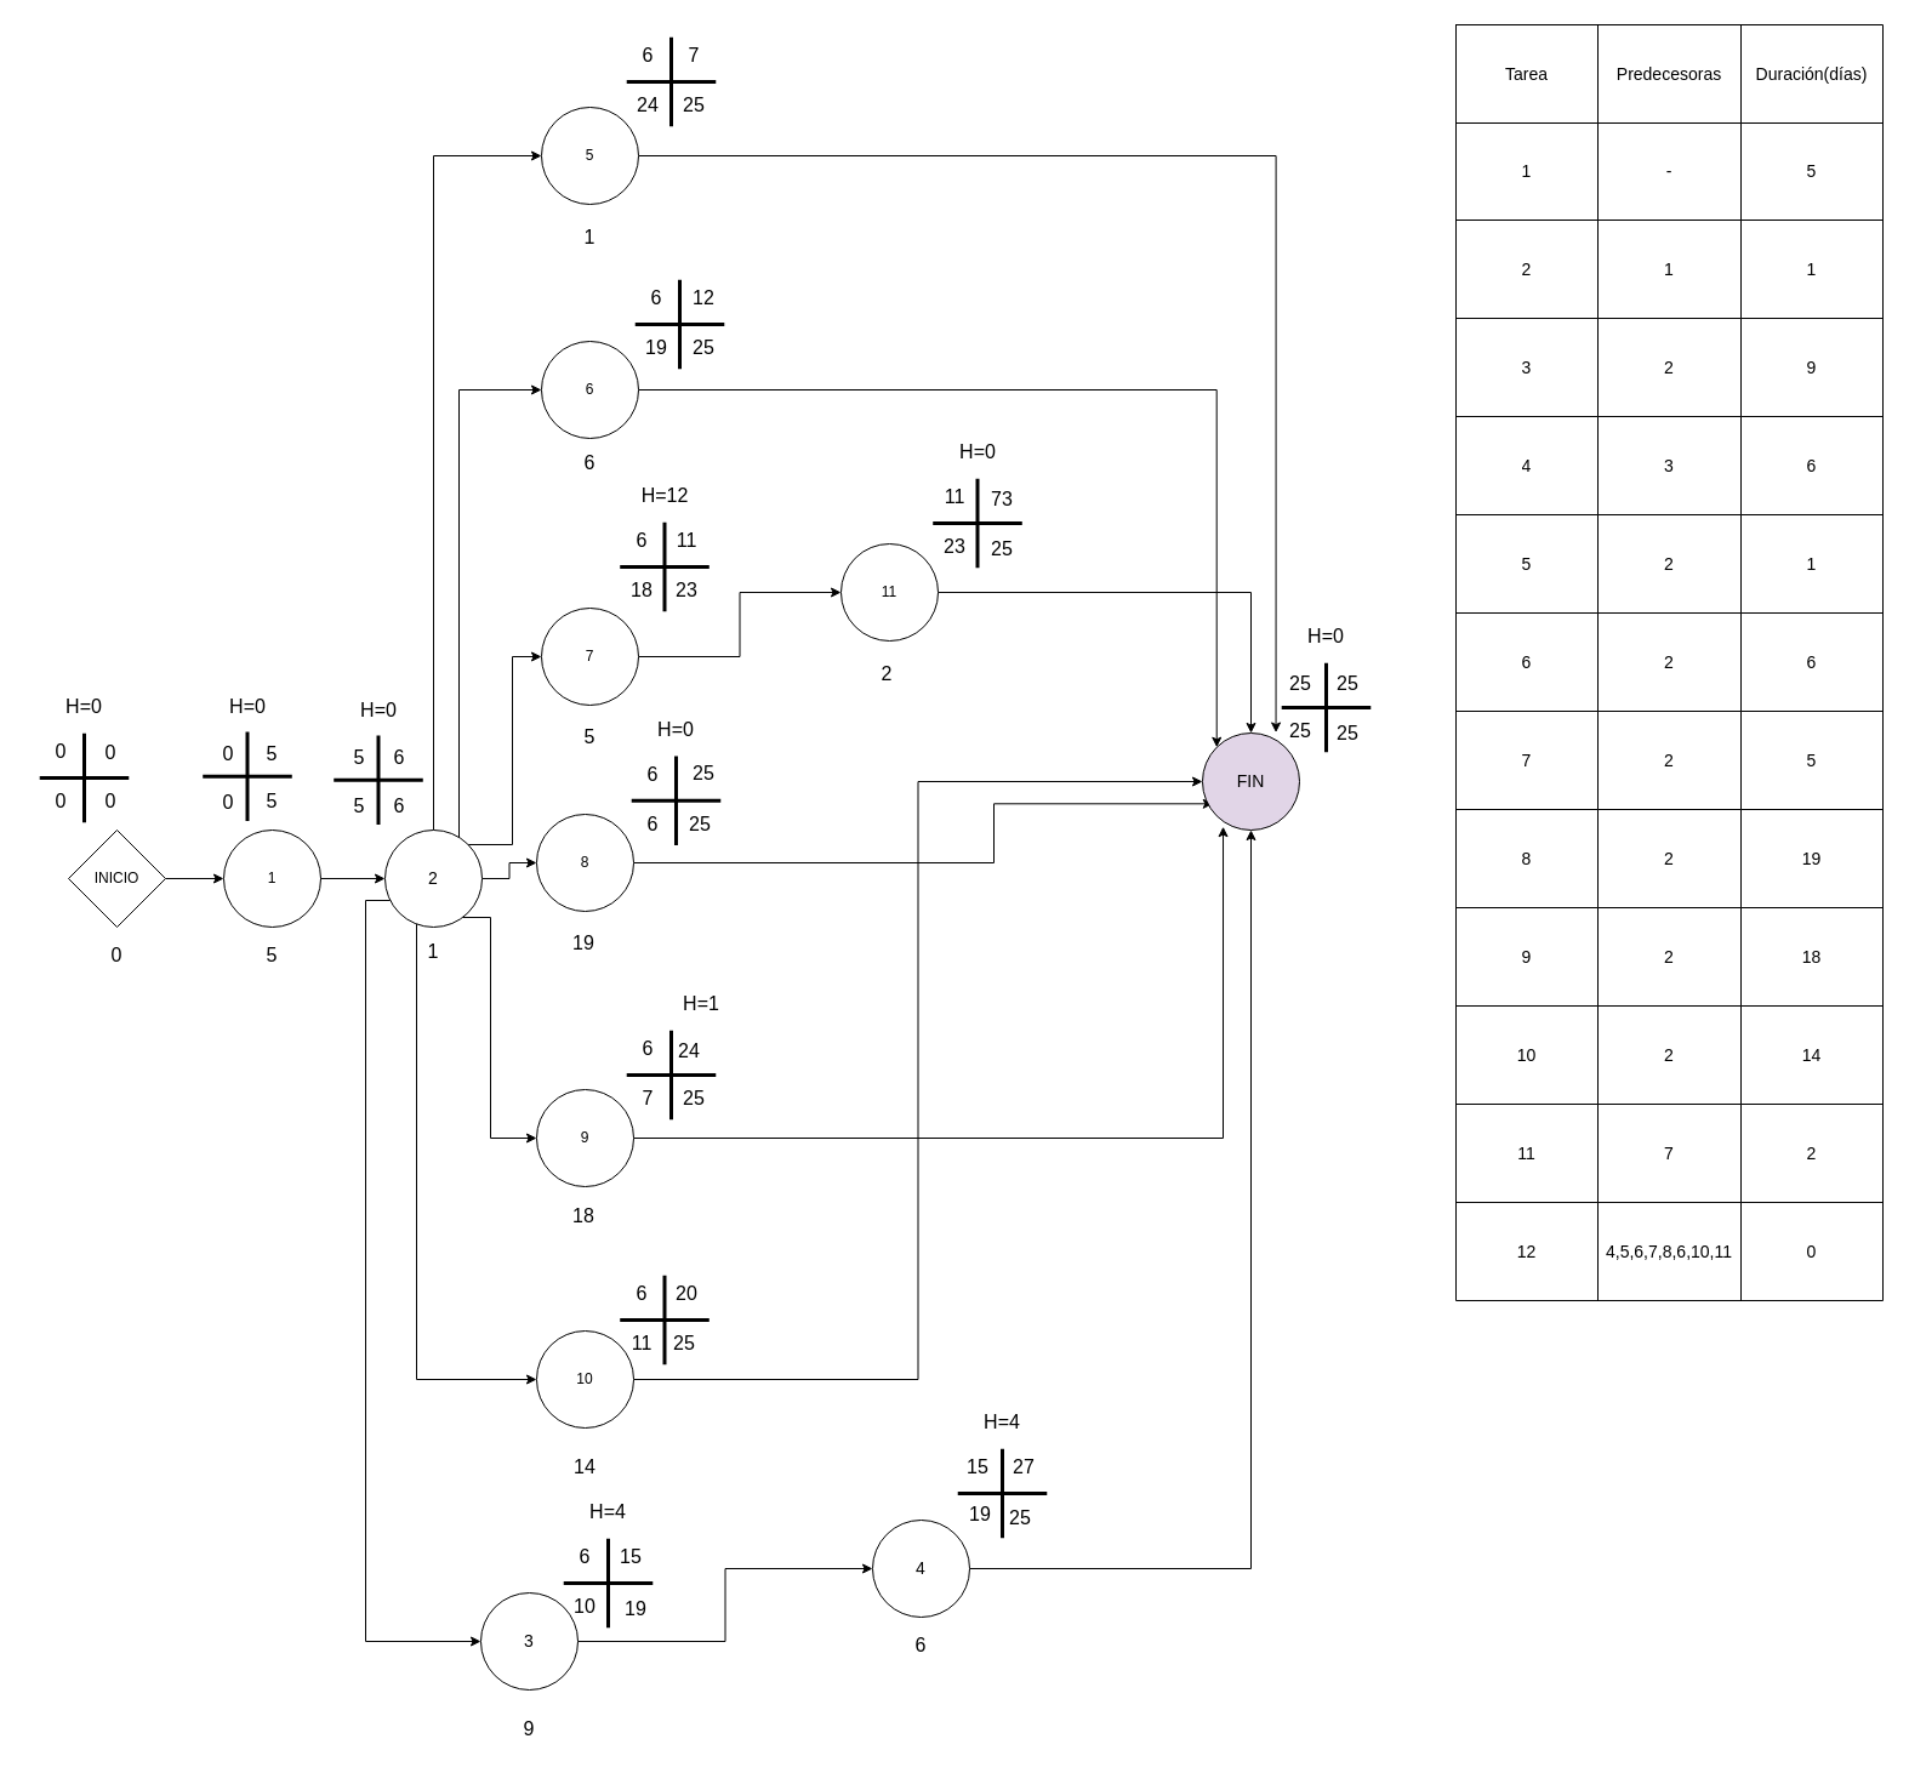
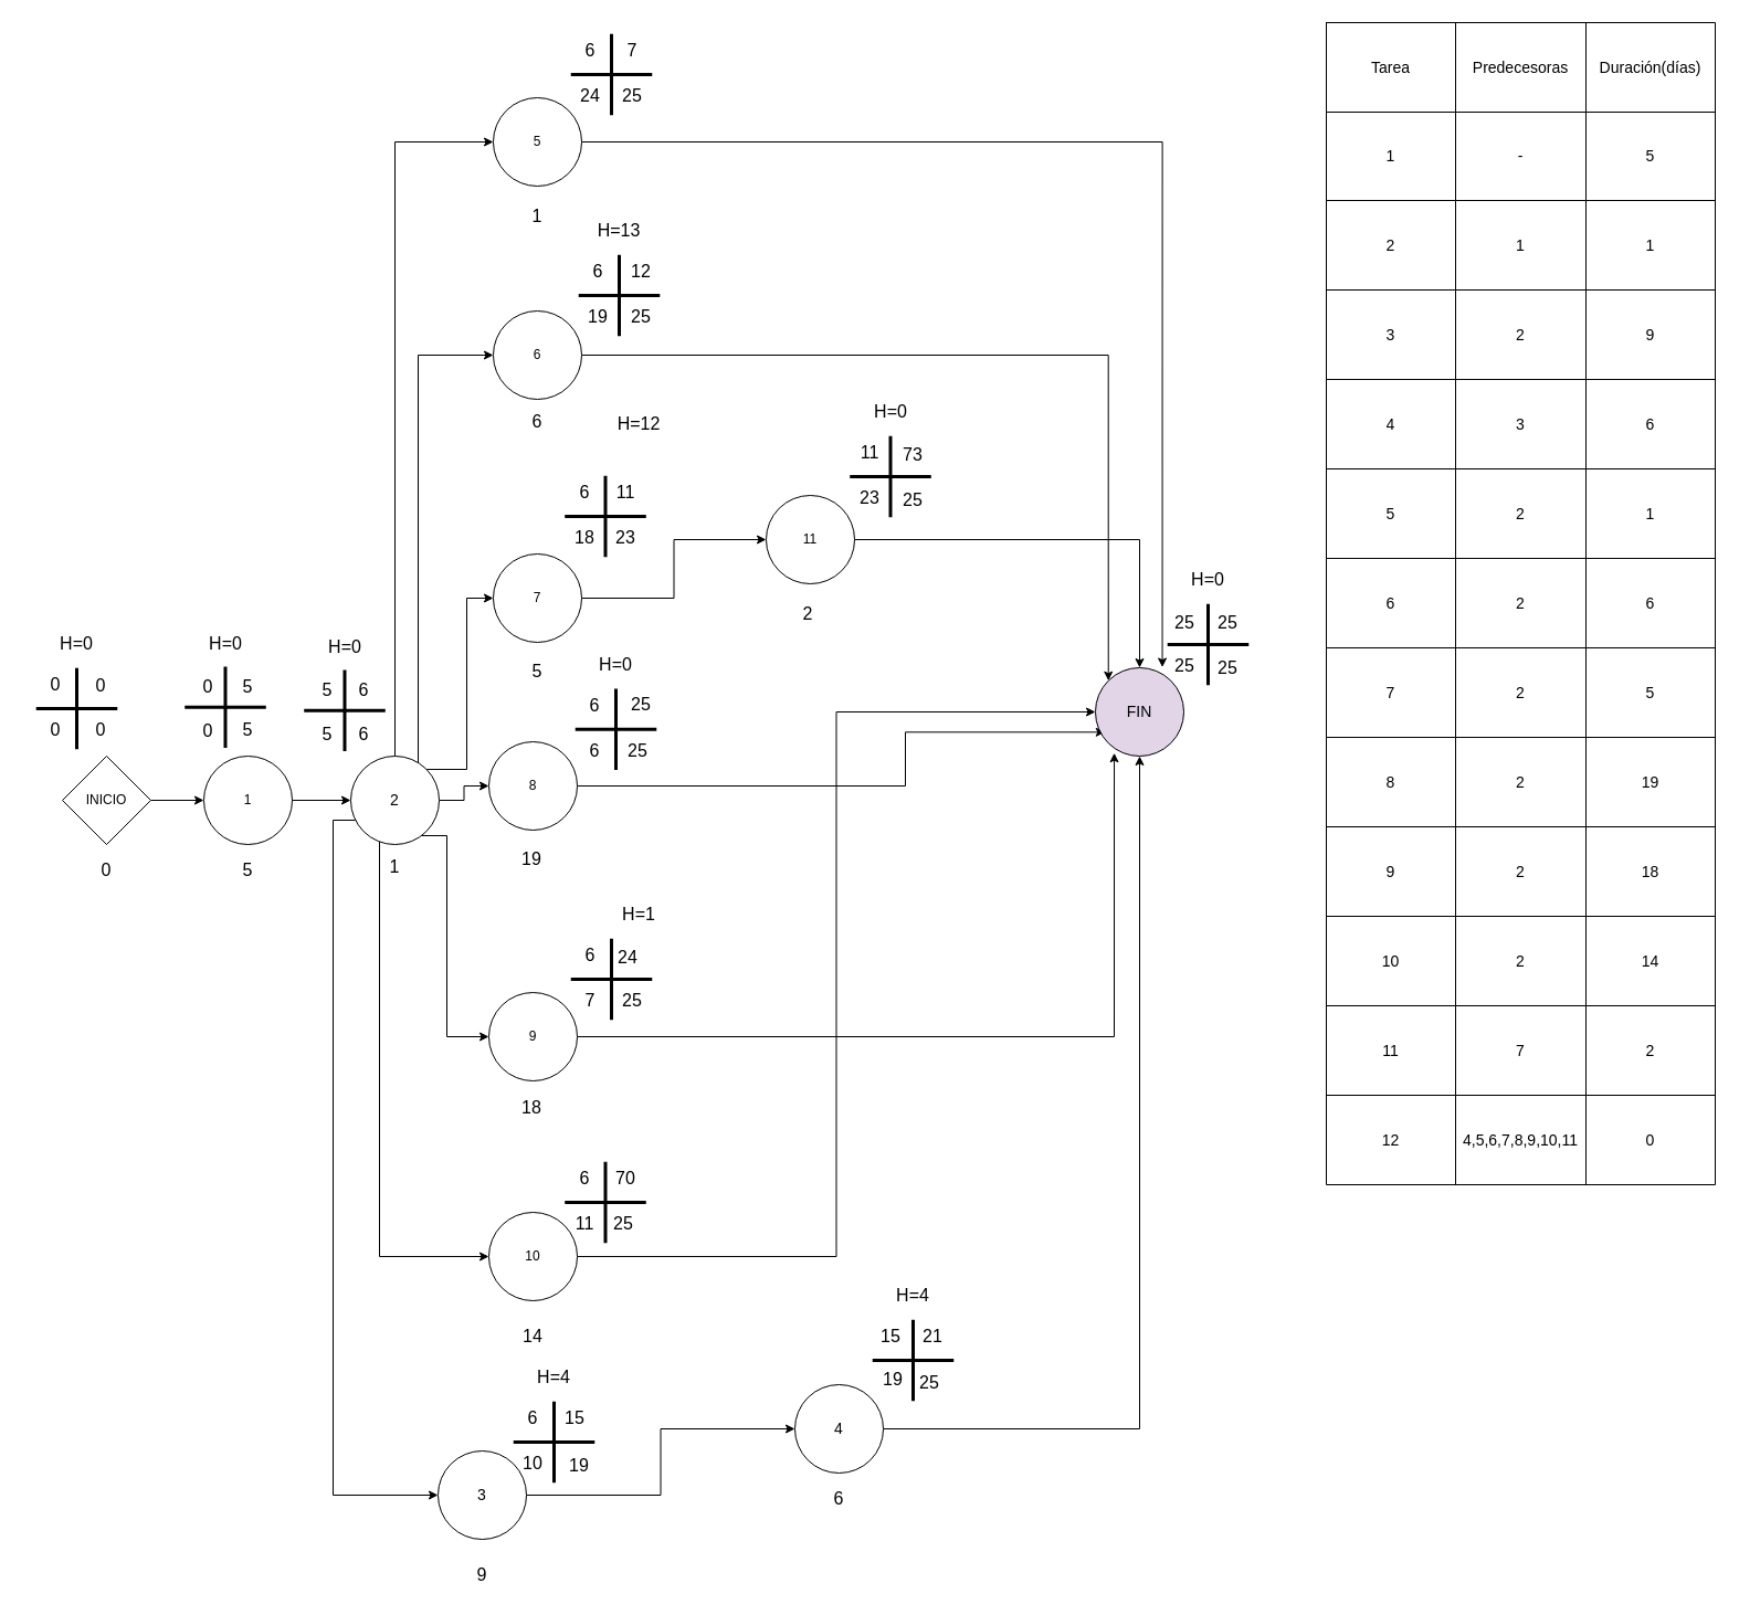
+ <mxCell id="71" value="&lt;font size=&quot;3&quot;&gt;H=13&lt;/font&gt;" style="text;html=1;strokeColor=none;fillColor=none;align=center;verticalAlign=middle;whiteSpace=wrap;rounded=0;" vertex="1" parent="1"><mxGeometry x="530" y="193" width="60" height="30" as="geometry" /></mxCell>
- <mxCell id="67" value="&lt;font size=&quot;3&quot;&gt;H=12&lt;/font&gt;" style="text;html=1;strokeColor=none;fillColor=none;align=center;verticalAlign=middle;whiteSpace=wrap;rounded=0;" vertex="1" parent="1"><mxGeometry x="517.5" y="393" width="60" height="30" as="geometry" /></mxCell>
+ <mxCell id="67" value="&lt;font size=&quot;3&quot;&gt;H=12&lt;/font&gt;" style="text;html=1;strokeColor=none;fillColor=none;align=center;verticalAlign=middle;whiteSpace=wrap;rounded=0;" vertex="1" parent="1"><mxGeometry x="547.5" y="368" width="60" height="30" as="geometry" /></mxCell>
- <mxCell id="172" value="4,5,6,7,8,6,10,11" style="shape=partialRectangle;html=1;whiteSpace=wrap;connectable=0;fillColor=none;top=0;left=0;bottom=0;right=0;overflow=hidden;fontSize=14;" vertex="1" parent="170"><mxGeometry x="117" width="118" height="81" as="geometry"><mxRectangle width="118" height="81" as="alternateBounds" /></mxGeometry></mxCell>
+ <mxCell id="172" value="4,5,6,7,8,9,10,11" style="shape=partialRectangle;html=1;whiteSpace=wrap;connectable=0;fillColor=none;top=0;left=0;bottom=0;right=0;overflow=hidden;fontSize=14;" vertex="1" parent="170"><mxGeometry x="117" width="118" height="81" as="geometry"><mxRectangle width="118" height="81" as="alternateBounds" /></mxGeometry></mxCell>
- <mxCell id="100" value="&lt;font size=&quot;3&quot;&gt;20&lt;/font&gt;" style="text;html=1;strokeColor=none;fillColor=none;align=center;verticalAlign=middle;whiteSpace=wrap;rounded=0;" vertex="1" parent="1"><mxGeometry x="536" y="1051" width="60" height="30" as="geometry" /></mxCell>
+ <mxCell id="100" value="&lt;font size=&quot;3&quot;&gt;70&lt;/font&gt;" style="text;html=1;strokeColor=none;fillColor=none;align=center;verticalAlign=middle;whiteSpace=wrap;rounded=0;" vertex="1" parent="1"><mxGeometry x="536" y="1051" width="60" height="30" as="geometry" /></mxCell>
- <mxCell id="102" value="&lt;font size=&quot;3&quot;&gt;27&lt;/font&gt;" style="text;html=1;strokeColor=none;fillColor=none;align=center;verticalAlign=middle;whiteSpace=wrap;rounded=0;" vertex="1" parent="1"><mxGeometry x="814" y="1193.79" width="60" height="30" as="geometry" /></mxCell>
+ <mxCell id="102" value="&lt;font size=&quot;3&quot;&gt;21&lt;/font&gt;" style="text;html=1;strokeColor=none;fillColor=none;align=center;verticalAlign=middle;whiteSpace=wrap;rounded=0;" vertex="1" parent="1"><mxGeometry x="814" y="1193.79" width="60" height="30" as="geometry" /></mxCell>
